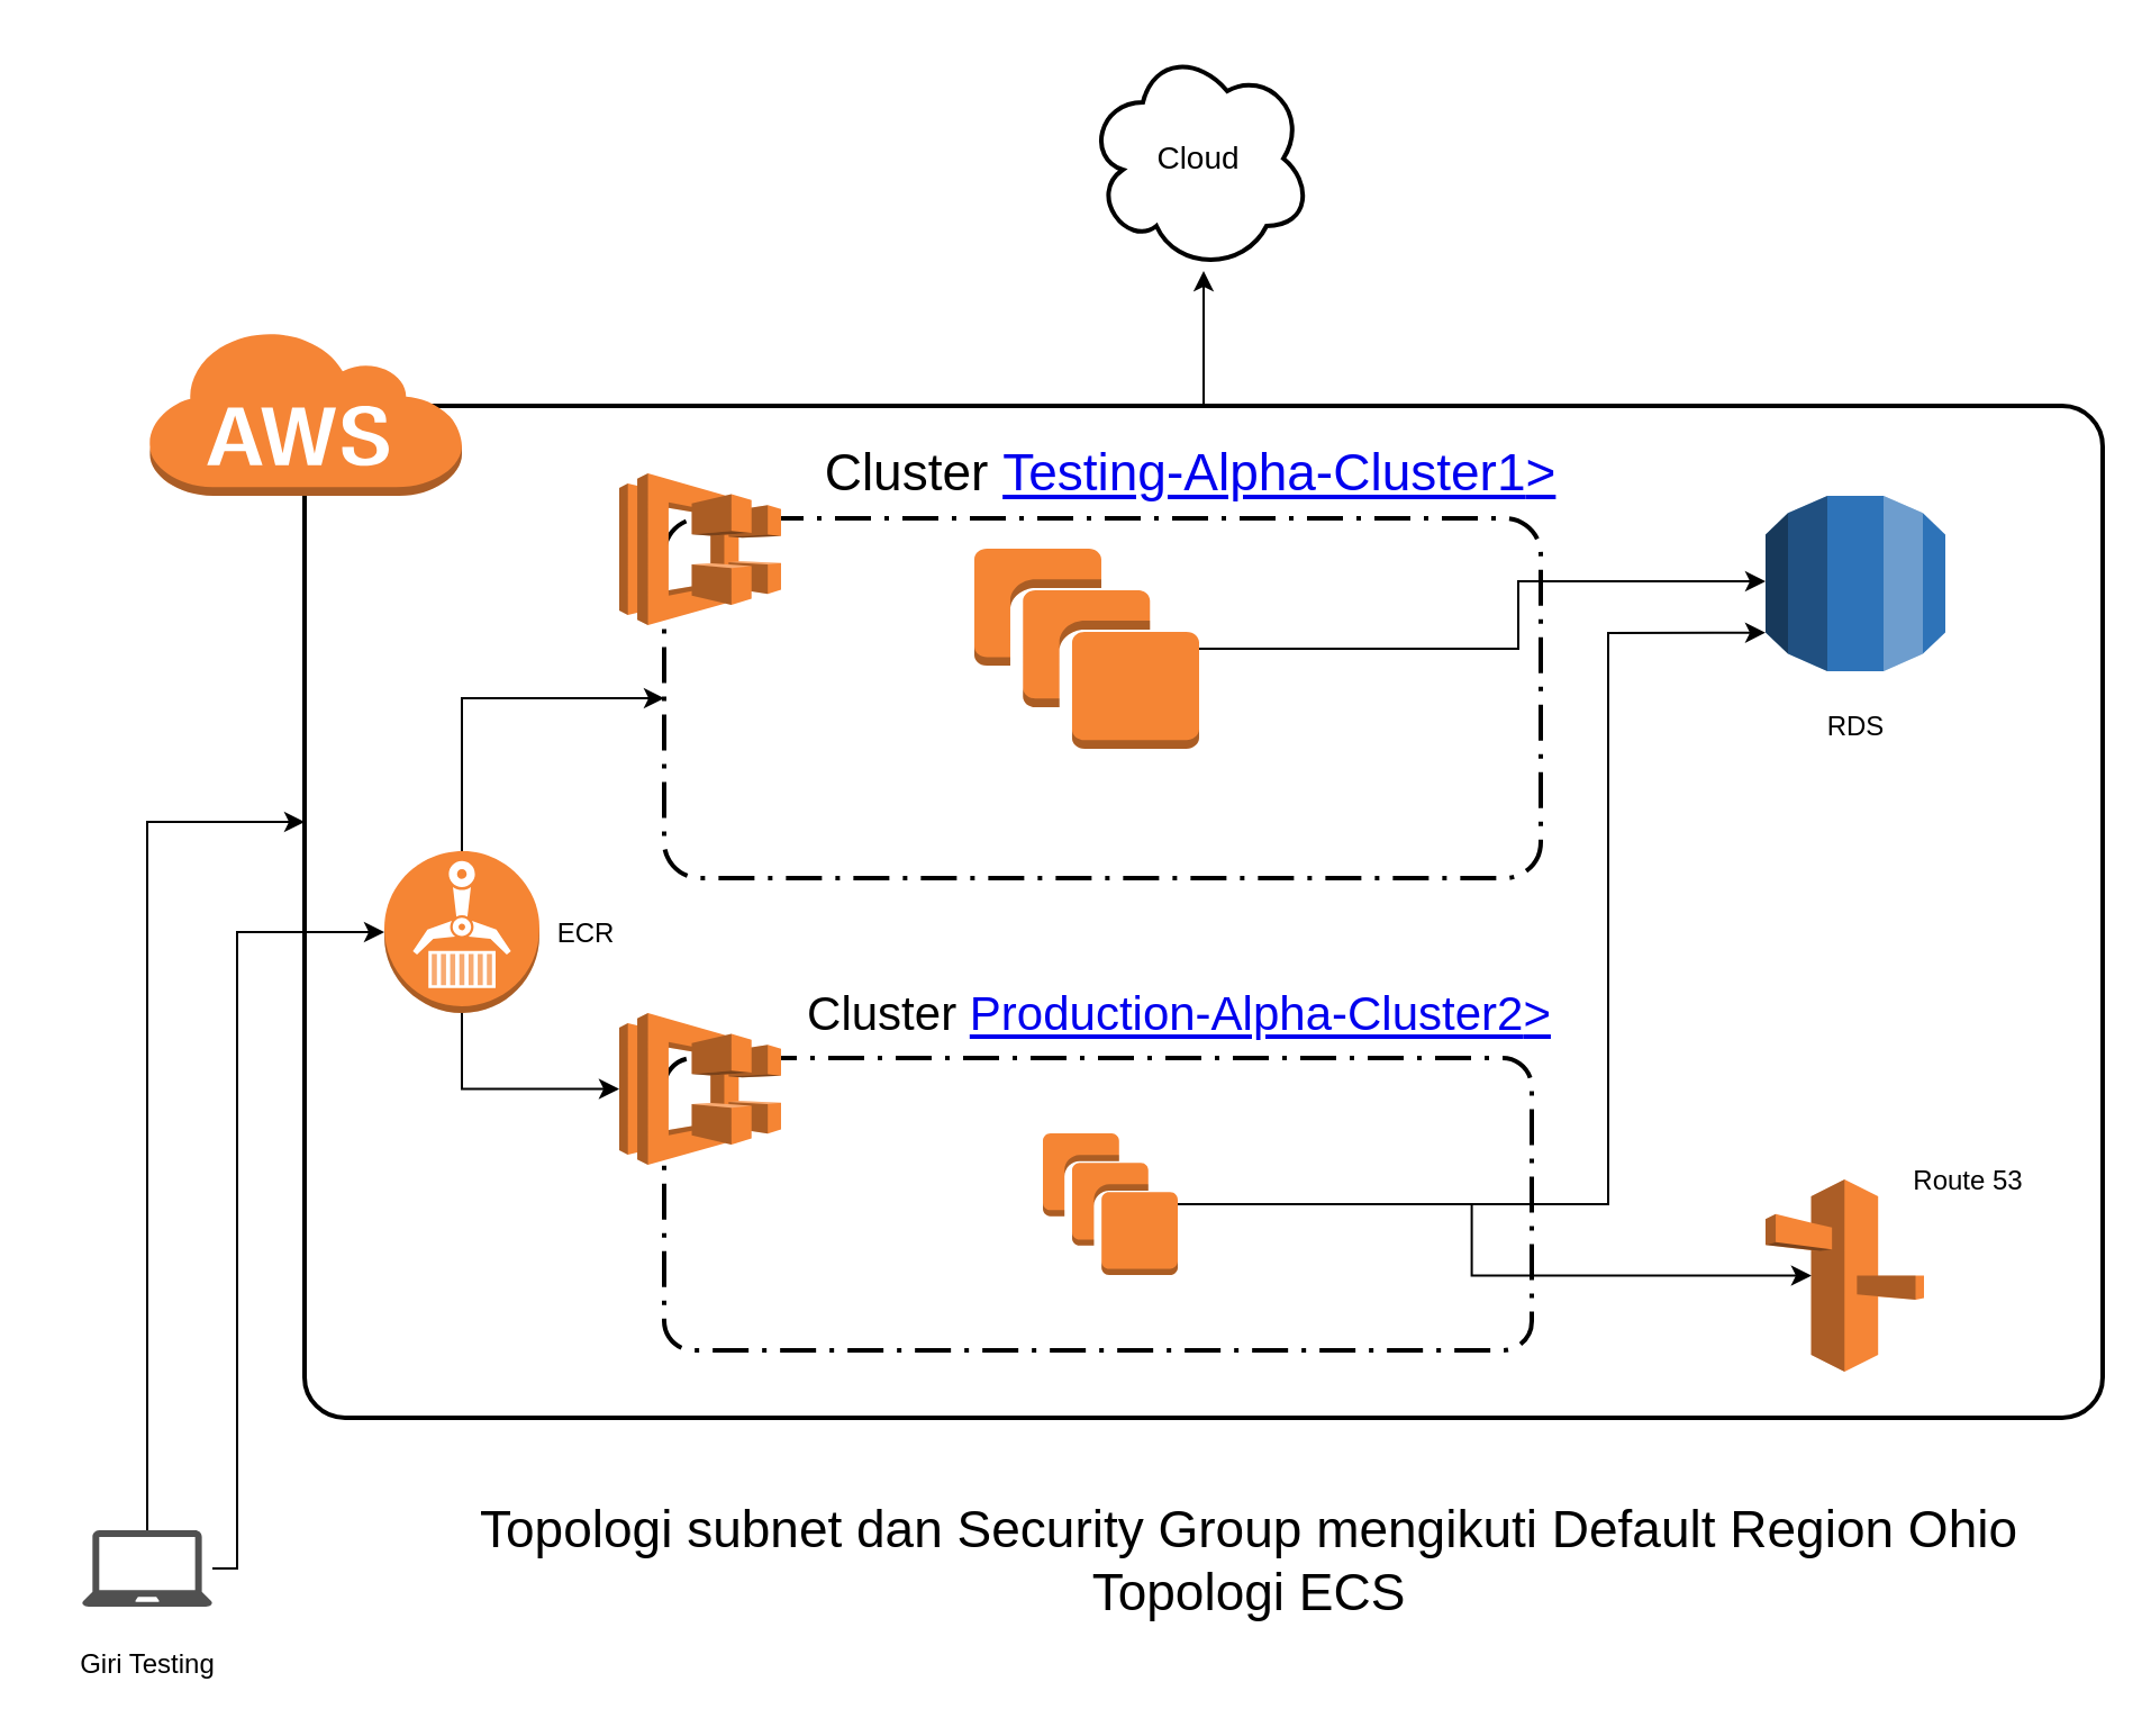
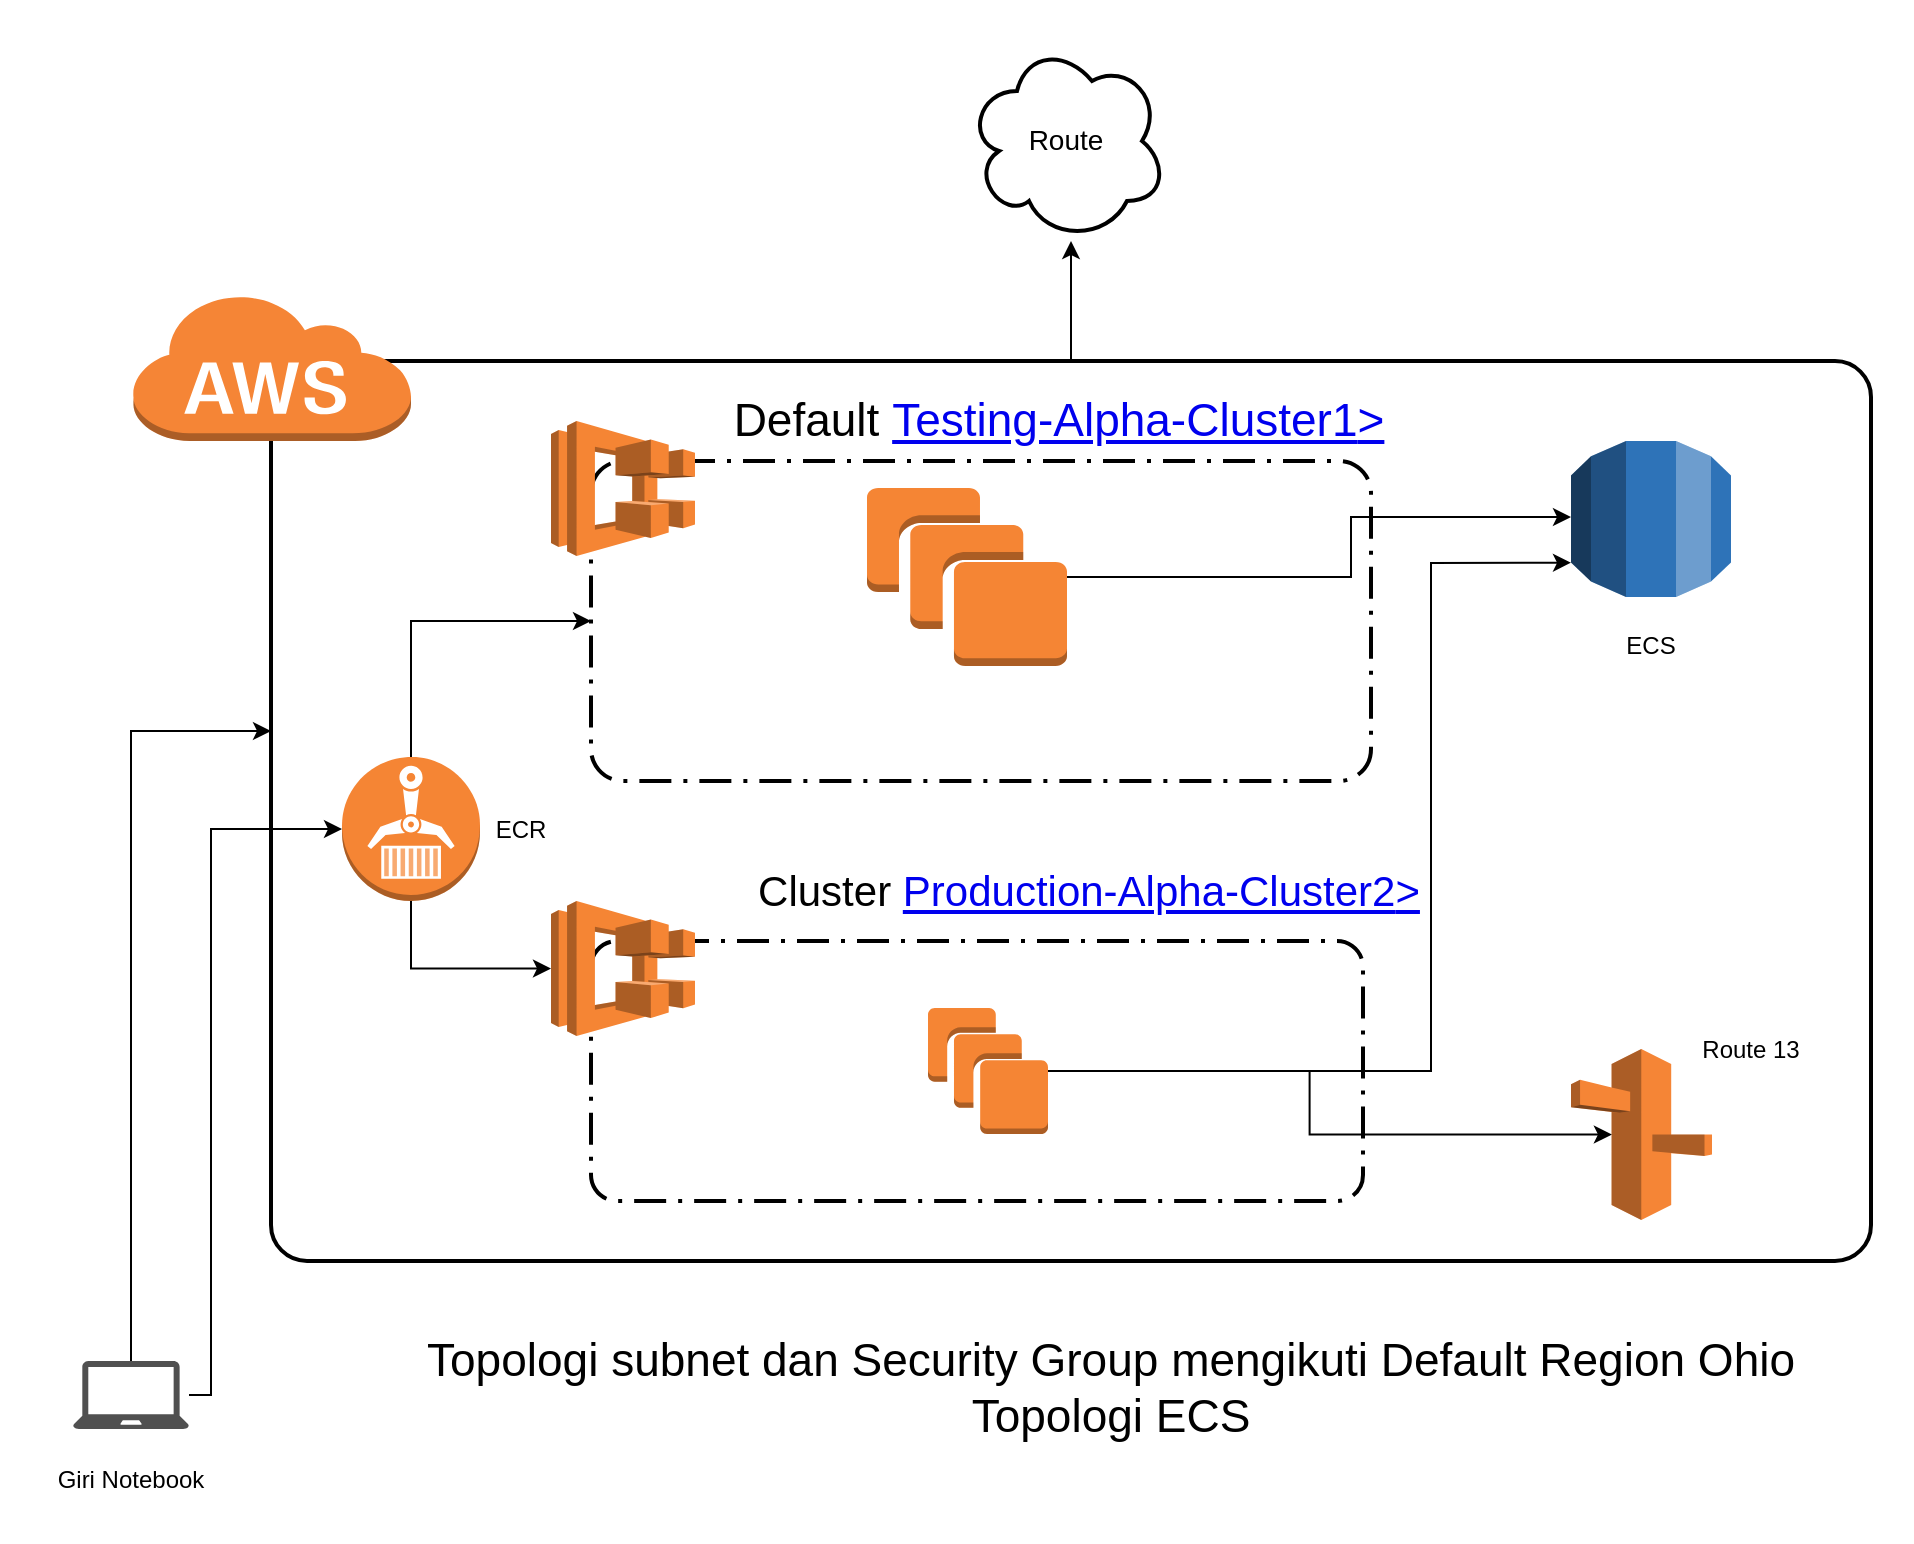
- <mxCell id="23" value="Cloud" style="ellipse;shape=cloud;strokeWidth=2;fontSize=14;whiteSpace=wrap;html=1;align=center;" parent="1" vertex="1"><mxGeometry x="483" y="20" width="100" height="100" as="geometry" /></mxCell>
+ <mxCell id="23" value="Route" style="ellipse;shape=cloud;strokeWidth=2;fontSize=14;whiteSpace=wrap;html=1;align=center;" parent="1" vertex="1"><mxGeometry x="483" y="20" width="100" height="100" as="geometry" /></mxCell>
- <mxCell id="16" value="&lt;font style=&quot;font-size: 23px&quot;&gt;Cluster&amp;nbsp;&lt;a title=&quot;Testing-Alpha-Cluster1&quot; href=&quot;https://us-east-2.console.aws.amazon.com/ecs/home?region=us-east-2#/clusters/Testing-Alpha-Cluster1&quot;&gt;Testing-Alpha-Cluster1&lt;span&gt;&amp;gt;&lt;/span&gt;&lt;/a&gt;&lt;/font&gt;" style="text;html=1;resizable=0;autosize=1;align=center;verticalAlign=middle;points=[];fillColor=none;strokeColor=none;rounded=0;" parent="1" vertex="1"><mxGeometry x="358.5" y="200" width="340" height="20" as="geometry" /></mxCell>
+ <mxCell id="16" value="&lt;font style=&quot;font-size: 23px&quot;&gt;Default&amp;nbsp;&lt;a title=&quot;Testing-Alpha-Cluster1&quot; href=&quot;https://us-east-2.console.aws.amazon.com/ecs/home?region=us-east-2#/clusters/Testing-Alpha-Cluster1&quot;&gt;Testing-Alpha-Cluster1&lt;span&gt;&amp;gt;&lt;/span&gt;&lt;/a&gt;&lt;/font&gt;" style="text;html=1;resizable=0;autosize=1;align=center;verticalAlign=middle;points=[];fillColor=none;strokeColor=none;rounded=0;" parent="1" vertex="1"><mxGeometry x="358.5" y="200" width="340" height="20" as="geometry" /></mxCell>
- <mxCell id="25" value="RDS" style="text;html=1;resizable=0;autosize=1;align=center;verticalAlign=middle;points=[];fillColor=none;strokeColor=none;rounded=0;" parent="1" vertex="1"><mxGeometry x="805" y="312.5" width="40" height="20" as="geometry" /></mxCell>
+ <mxCell id="25" value="ECS" style="text;html=1;resizable=0;autosize=1;align=center;verticalAlign=middle;points=[];fillColor=none;strokeColor=none;rounded=0;" parent="1" vertex="1"><mxGeometry x="805" y="312.5" width="40" height="20" as="geometry" /></mxCell>
- <mxCell id="17" value="&lt;font style=&quot;font-size: 21px&quot;&gt;Cluster&amp;nbsp;&lt;a title=&quot;Production-Alpha-Cluster2&quot; href=&quot;https://us-east-2.console.aws.amazon.com/ecs/home?region=us-east-2#/clusters/Production-Alpha-Cluster2&quot;&gt;Production-Alpha-Cluster2&lt;span&gt;&amp;gt;&lt;/span&gt;&lt;/a&gt;&lt;/font&gt;" style="text;html=1;resizable=0;autosize=1;align=center;verticalAlign=middle;points=[];fillColor=none;strokeColor=none;rounded=0;" parent="1" vertex="1"><mxGeometry x="348.5" y="440" width="350" height="20" as="geometry" /></mxCell>
+ <mxCell id="17" value="&lt;font style=&quot;font-size: 21px&quot;&gt;Cluster&amp;nbsp;&lt;a title=&quot;Production-Alpha-Cluster2&quot; href=&quot;https://us-east-2.console.aws.amazon.com/ecs/home?region=us-east-2#/clusters/Production-Alpha-Cluster2&quot;&gt;Production-Alpha-Cluster2&lt;span&gt;&amp;gt;&lt;/span&gt;&lt;/a&gt;&lt;/font&gt;" style="text;html=1;resizable=0;autosize=1;align=center;verticalAlign=middle;points=[];fillColor=none;strokeColor=none;rounded=0;" parent="1" vertex="1"><mxGeometry x="368.5" y="435" width="350" height="20" as="geometry" /></mxCell>
- <mxCell id="24" value="Route 53" style="text;html=1;resizable=0;autosize=1;align=center;verticalAlign=middle;points=[];fillColor=none;strokeColor=none;rounded=0;" parent="1" vertex="1"><mxGeometry x="845" y="515" width="60" height="20" as="geometry" /></mxCell>
+ <mxCell id="24" value="Route 13" style="text;html=1;resizable=0;autosize=1;align=center;verticalAlign=middle;points=[];fillColor=none;strokeColor=none;rounded=0;" parent="1" vertex="1"><mxGeometry x="845" y="515" width="60" height="20" as="geometry" /></mxCell>
- <mxCell id="21" value="Giri Testing" style="text;html=1;resizable=0;autosize=1;align=center;verticalAlign=middle;points=[];fillColor=none;strokeColor=none;rounded=0;" parent="1" vertex="1"><mxGeometry x="20" y="730" width="90" height="20" as="geometry" /></mxCell>
+ <mxCell id="21" value="Giri Notebook" style="text;html=1;resizable=0;autosize=1;align=center;verticalAlign=middle;points=[];fillColor=none;strokeColor=none;rounded=0;" parent="1" vertex="1"><mxGeometry x="20" y="730" width="90" height="20" as="geometry" /></mxCell>
